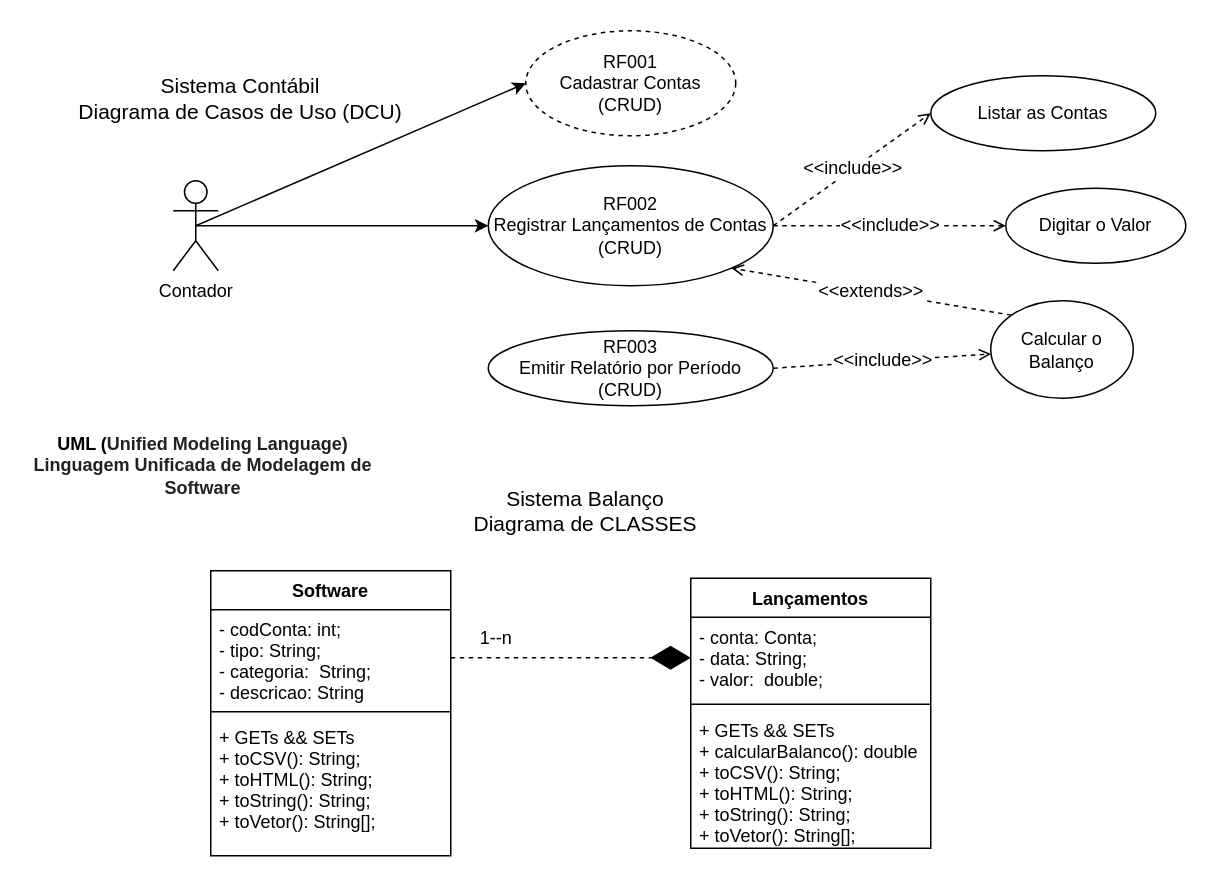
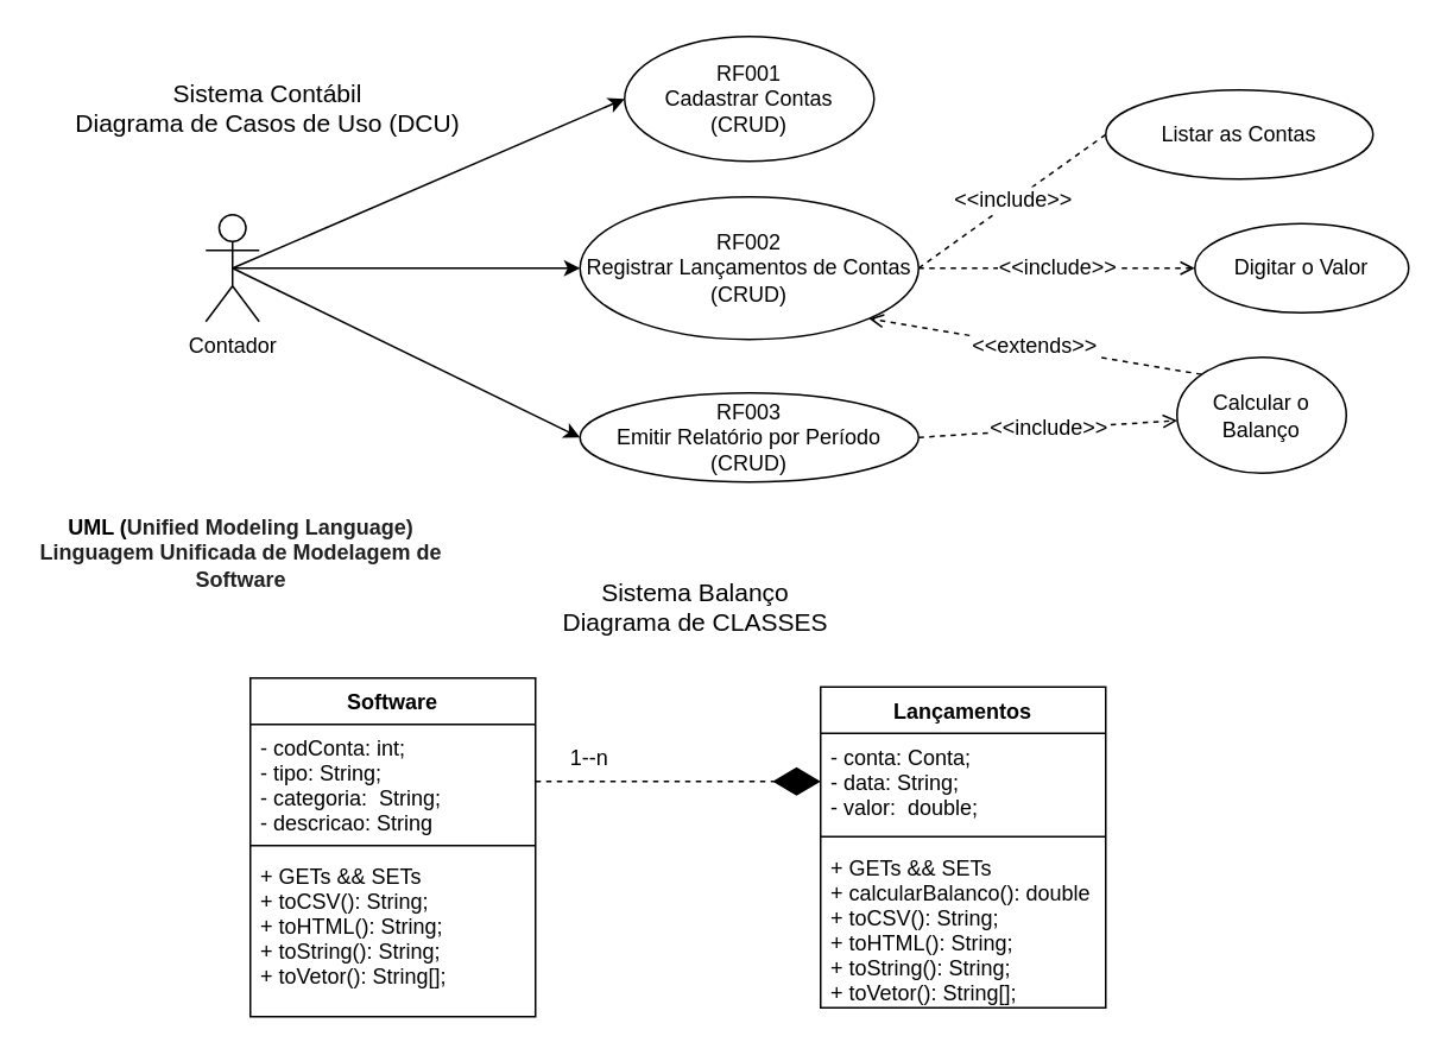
- <mxCell id="7" value="RF001&lt;br style=&quot;font-size: 12px;&quot;&gt;Cadastrar Contas&lt;br style=&quot;font-size: 12px;&quot;&gt;(CRUD)" style="ellipse;whiteSpace=wrap;html=1;fontSize=12;dashed=1;" parent="1" vertex="1"><mxGeometry x="350" y="20" width="140" height="70" as="geometry" /></mxCell>
+ <mxCell id="7" value="RF001&lt;br style=&quot;font-size: 12px;&quot;&gt;Cadastrar Contas&lt;br style=&quot;font-size: 12px;&quot;&gt;(CRUD)" style="ellipse;whiteSpace=wrap;html=1;fontSize=12;" parent="1" vertex="1"><mxGeometry x="350" y="20" width="140" height="70" as="geometry" /></mxCell>
- <mxCell id="6" value="Sistema Contábil&lt;br style=&quot;font-size: 14px;&quot;&gt;Diagrama de Casos de Uso (DCU)" style="text;html=1;strokeColor=none;fillColor=none;align=center;verticalAlign=middle;whiteSpace=wrap;rounded=0;fontSize=14;" parent="1" vertex="1"><mxGeometry x="30" y="25" width="260" height="80" as="geometry" /></mxCell>
+ <mxCell id="6" value="Sistema Contábil&lt;br style=&quot;font-size: 14px;&quot;&gt;Diagrama de Casos de Uso (DCU)" style="text;html=1;strokeColor=none;fillColor=none;align=center;verticalAlign=middle;whiteSpace=wrap;rounded=0;fontSize=14;" parent="1" vertex="1"><mxGeometry x="20" y="20" width="260" height="80" as="geometry" /></mxCell>
- <mxCell id="8" value="&amp;lt;&amp;lt;include&amp;gt;&amp;gt;" style="edgeStyle=none;rounded=0;orthogonalLoop=1;jettySize=auto;html=1;exitX=1;exitY=0.5;exitDx=0;exitDy=0;entryX=0;entryY=0.5;entryDx=0;entryDy=0;fontSize=12;dashed=1;endArrow=open;endFill=0;" parent="1" source="10" target="11" edge="1"><mxGeometry relative="1" as="geometry" /></mxCell>
+ <mxCell id="8" value="&amp;lt;&amp;lt;include&amp;gt;&amp;gt;" style="edgeStyle=none;rounded=0;orthogonalLoop=1;jettySize=auto;html=1;exitX=1;exitY=0.5;exitDx=0;exitDy=0;entryX=0;entryY=0.5;entryDx=0;entryDy=0;fontSize=12;dashed=1;endArrow=none;endFill=0;" parent="1" source="10" target="11" edge="1"><mxGeometry relative="1" as="geometry" /></mxCell>
+ <mxCell id="4" style="edgeStyle=none;rounded=0;orthogonalLoop=1;jettySize=auto;html=1;exitX=0.5;exitY=0.5;exitDx=0;exitDy=0;exitPerimeter=0;entryX=0;entryY=0.5;entryDx=0;entryDy=0;fontSize=14;" parent="1" source="5" target="16" edge="1"><mxGeometry relative="1" as="geometry" /></mxCell>
